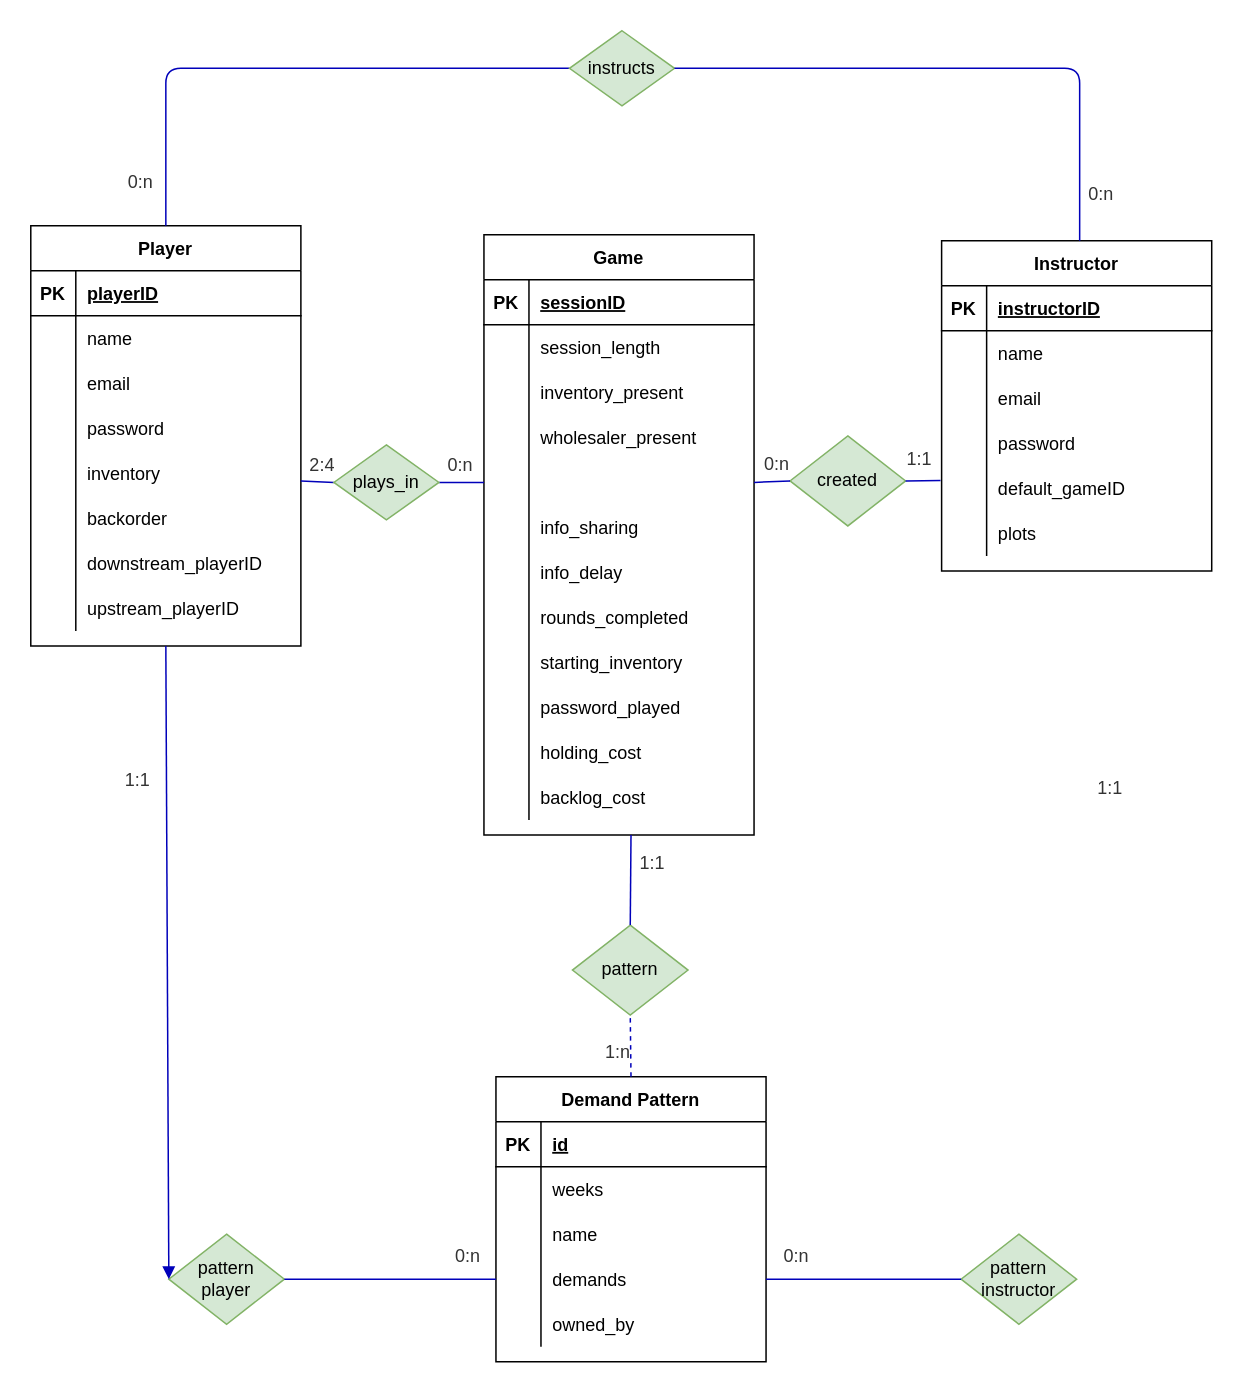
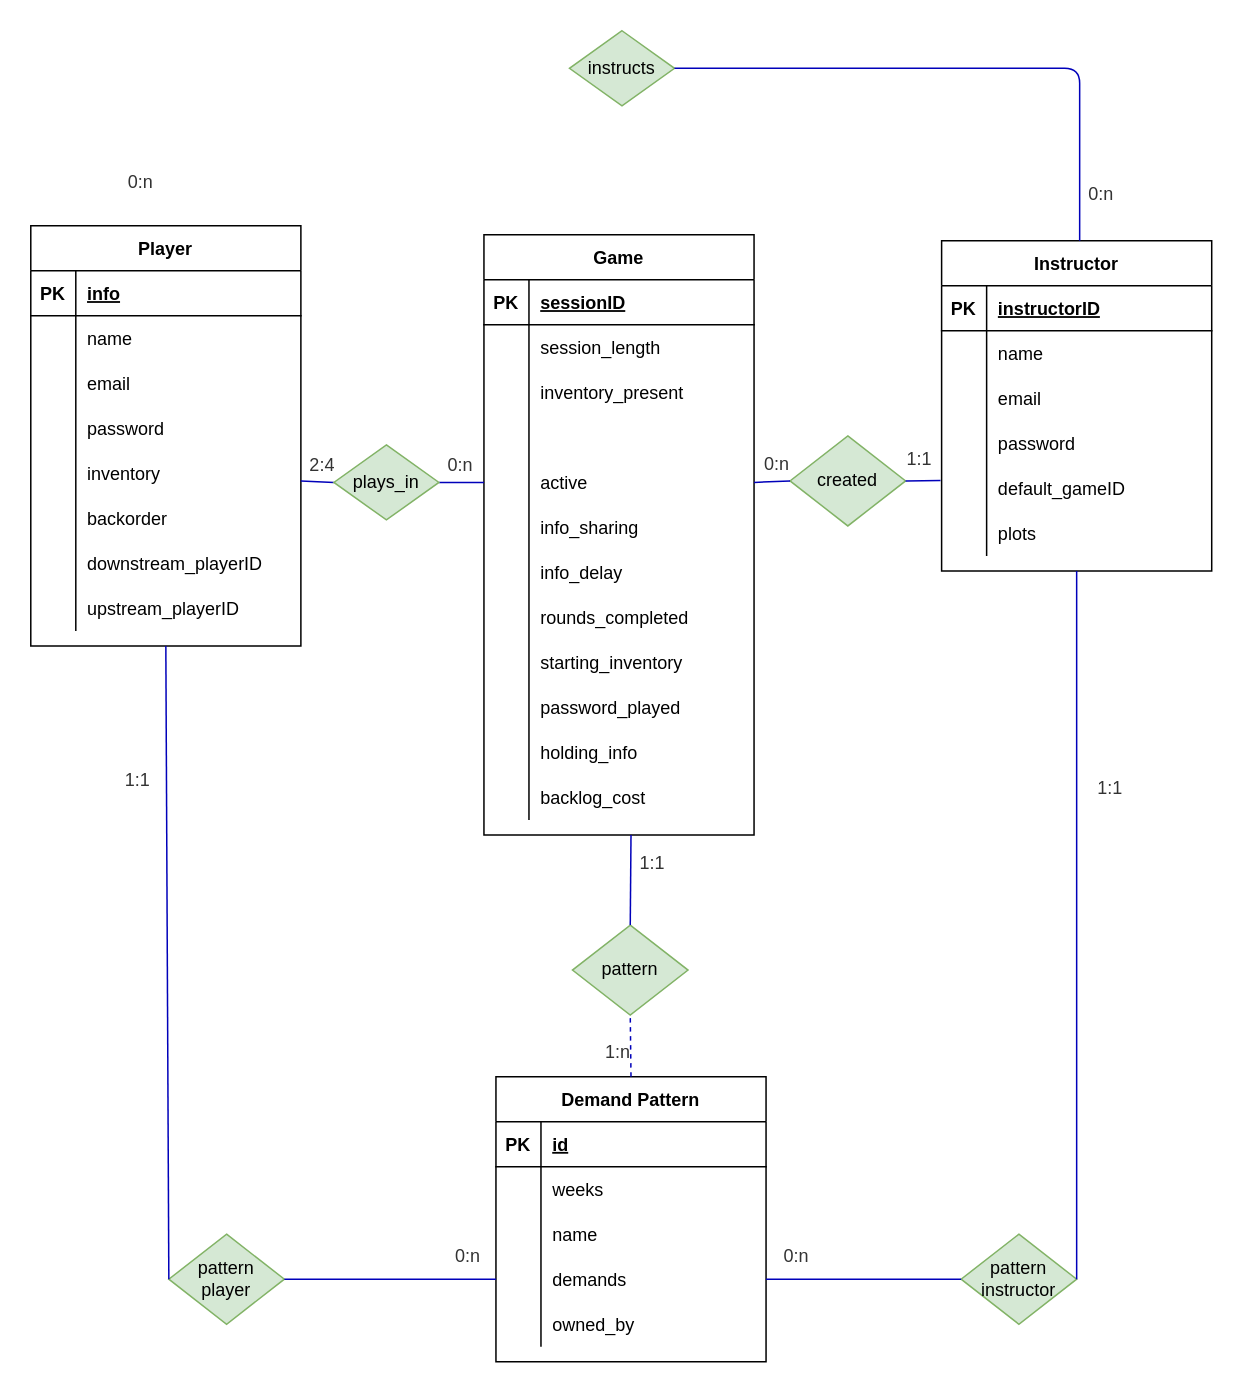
- <mxCell id="94" value="" style="endArrow=none;html=1;entryX=0.5;entryY=0;entryDx=0;entryDy=0;exitX=0;exitY=0.5;exitDx=0;exitDy=0;fontColor=#5AA9E6;fillColor=#ffe6cc;strokeColor=#0000BA;" edge="1" parent="1" source="97" target="2"><mxGeometry relative="1" as="geometry"><mxPoint x="636.28" y="329.66" as="sourcePoint" /><mxPoint x="613" y="330" as="targetPoint" /><Array as="points"><mxPoint x="110" y="45" /></Array></mxGeometry></mxCell>
- <mxCell id="5" value="playerID" style="shape=partialRectangle;connectable=0;fillColor=none;top=0;left=0;bottom=0;right=0;align=left;spacingLeft=6;fontStyle=5;overflow=hidden;" vertex="1" parent="3"><mxGeometry x="30" width="150" height="30" as="geometry" /></mxCell>
+ <mxCell id="5" value="info" style="shape=partialRectangle;connectable=0;fillColor=none;top=0;left=0;bottom=0;right=0;align=left;spacingLeft=6;fontStyle=5;overflow=hidden;" vertex="1" parent="3"><mxGeometry x="30" width="150" height="30" as="geometry" /></mxCell>
- <mxCell id="39" value="wholesaler_present" style="shape=partialRectangle;connectable=0;fillColor=none;top=0;left=0;bottom=0;right=0;align=left;spacingLeft=6;overflow=hidden;" vertex="1" parent="37"><mxGeometry x="30" width="150" height="30" as="geometry" /></mxCell>
+ <mxCell id="42" value="active" style="shape=partialRectangle;connectable=0;fillColor=none;top=0;left=0;bottom=0;right=0;align=left;spacingLeft=6;overflow=hidden;" vertex="1" parent="40"><mxGeometry x="30" width="150" height="30" as="geometry" /></mxCell>
- <mxCell id="60" value="holding_cost" style="shape=partialRectangle;connectable=0;fillColor=none;top=0;left=0;bottom=0;right=0;align=left;spacingLeft=6;overflow=hidden;" vertex="1" parent="58"><mxGeometry x="30" width="150" height="30" as="geometry" /></mxCell>
+ <mxCell id="60" value="holding_info" style="shape=partialRectangle;connectable=0;fillColor=none;top=0;left=0;bottom=0;right=0;align=left;spacingLeft=6;overflow=hidden;" vertex="1" parent="58"><mxGeometry x="30" width="150" height="30" as="geometry" /></mxCell>
+ <mxCell id="119" value="" style="endArrow=none;html=1;entryX=1;entryY=0.5;entryDx=0;entryDy=0;exitX=0.5;exitY=1;exitDx=0;exitDy=0;fontColor=#5AA9E6;fillColor=#ffe6cc;strokeColor=#0000BA;" edge="1" parent="1" target="115" source="69"><mxGeometry relative="1" as="geometry"><mxPoint x="751.28" y="704.66" as="sourcePoint" /><mxPoint x="687.5" y="880.39" as="targetPoint" /></mxGeometry></mxCell>
- <mxCell id="124" value="" style="endArrow=block;html=1;entryX=0;entryY=0.5;entryDx=0;entryDy=0;exitX=0.5;exitY=1;exitDx=0;exitDy=0;fontColor=#5AA9E6;fillColor=#ffe6cc;strokeColor=#0000BA;" edge="1" parent="1" target="120" source="2"><mxGeometry relative="1" as="geometry"><mxPoint x="282" y="535" as="sourcePoint" /><mxPoint x="252.5" y="915.39" as="targetPoint" /></mxGeometry></mxCell>
+ <mxCell id="124" value="" style="endArrow=none;html=1;entryX=0;entryY=0.5;entryDx=0;entryDy=0;exitX=0.5;exitY=1;exitDx=0;exitDy=0;fontColor=#5AA9E6;fillColor=#ffe6cc;strokeColor=#0000BA;" edge="1" parent="1" target="120" source="2"><mxGeometry relative="1" as="geometry"><mxPoint x="282" y="535" as="sourcePoint" /><mxPoint x="252.5" y="915.39" as="targetPoint" /></mxGeometry></mxCell>
